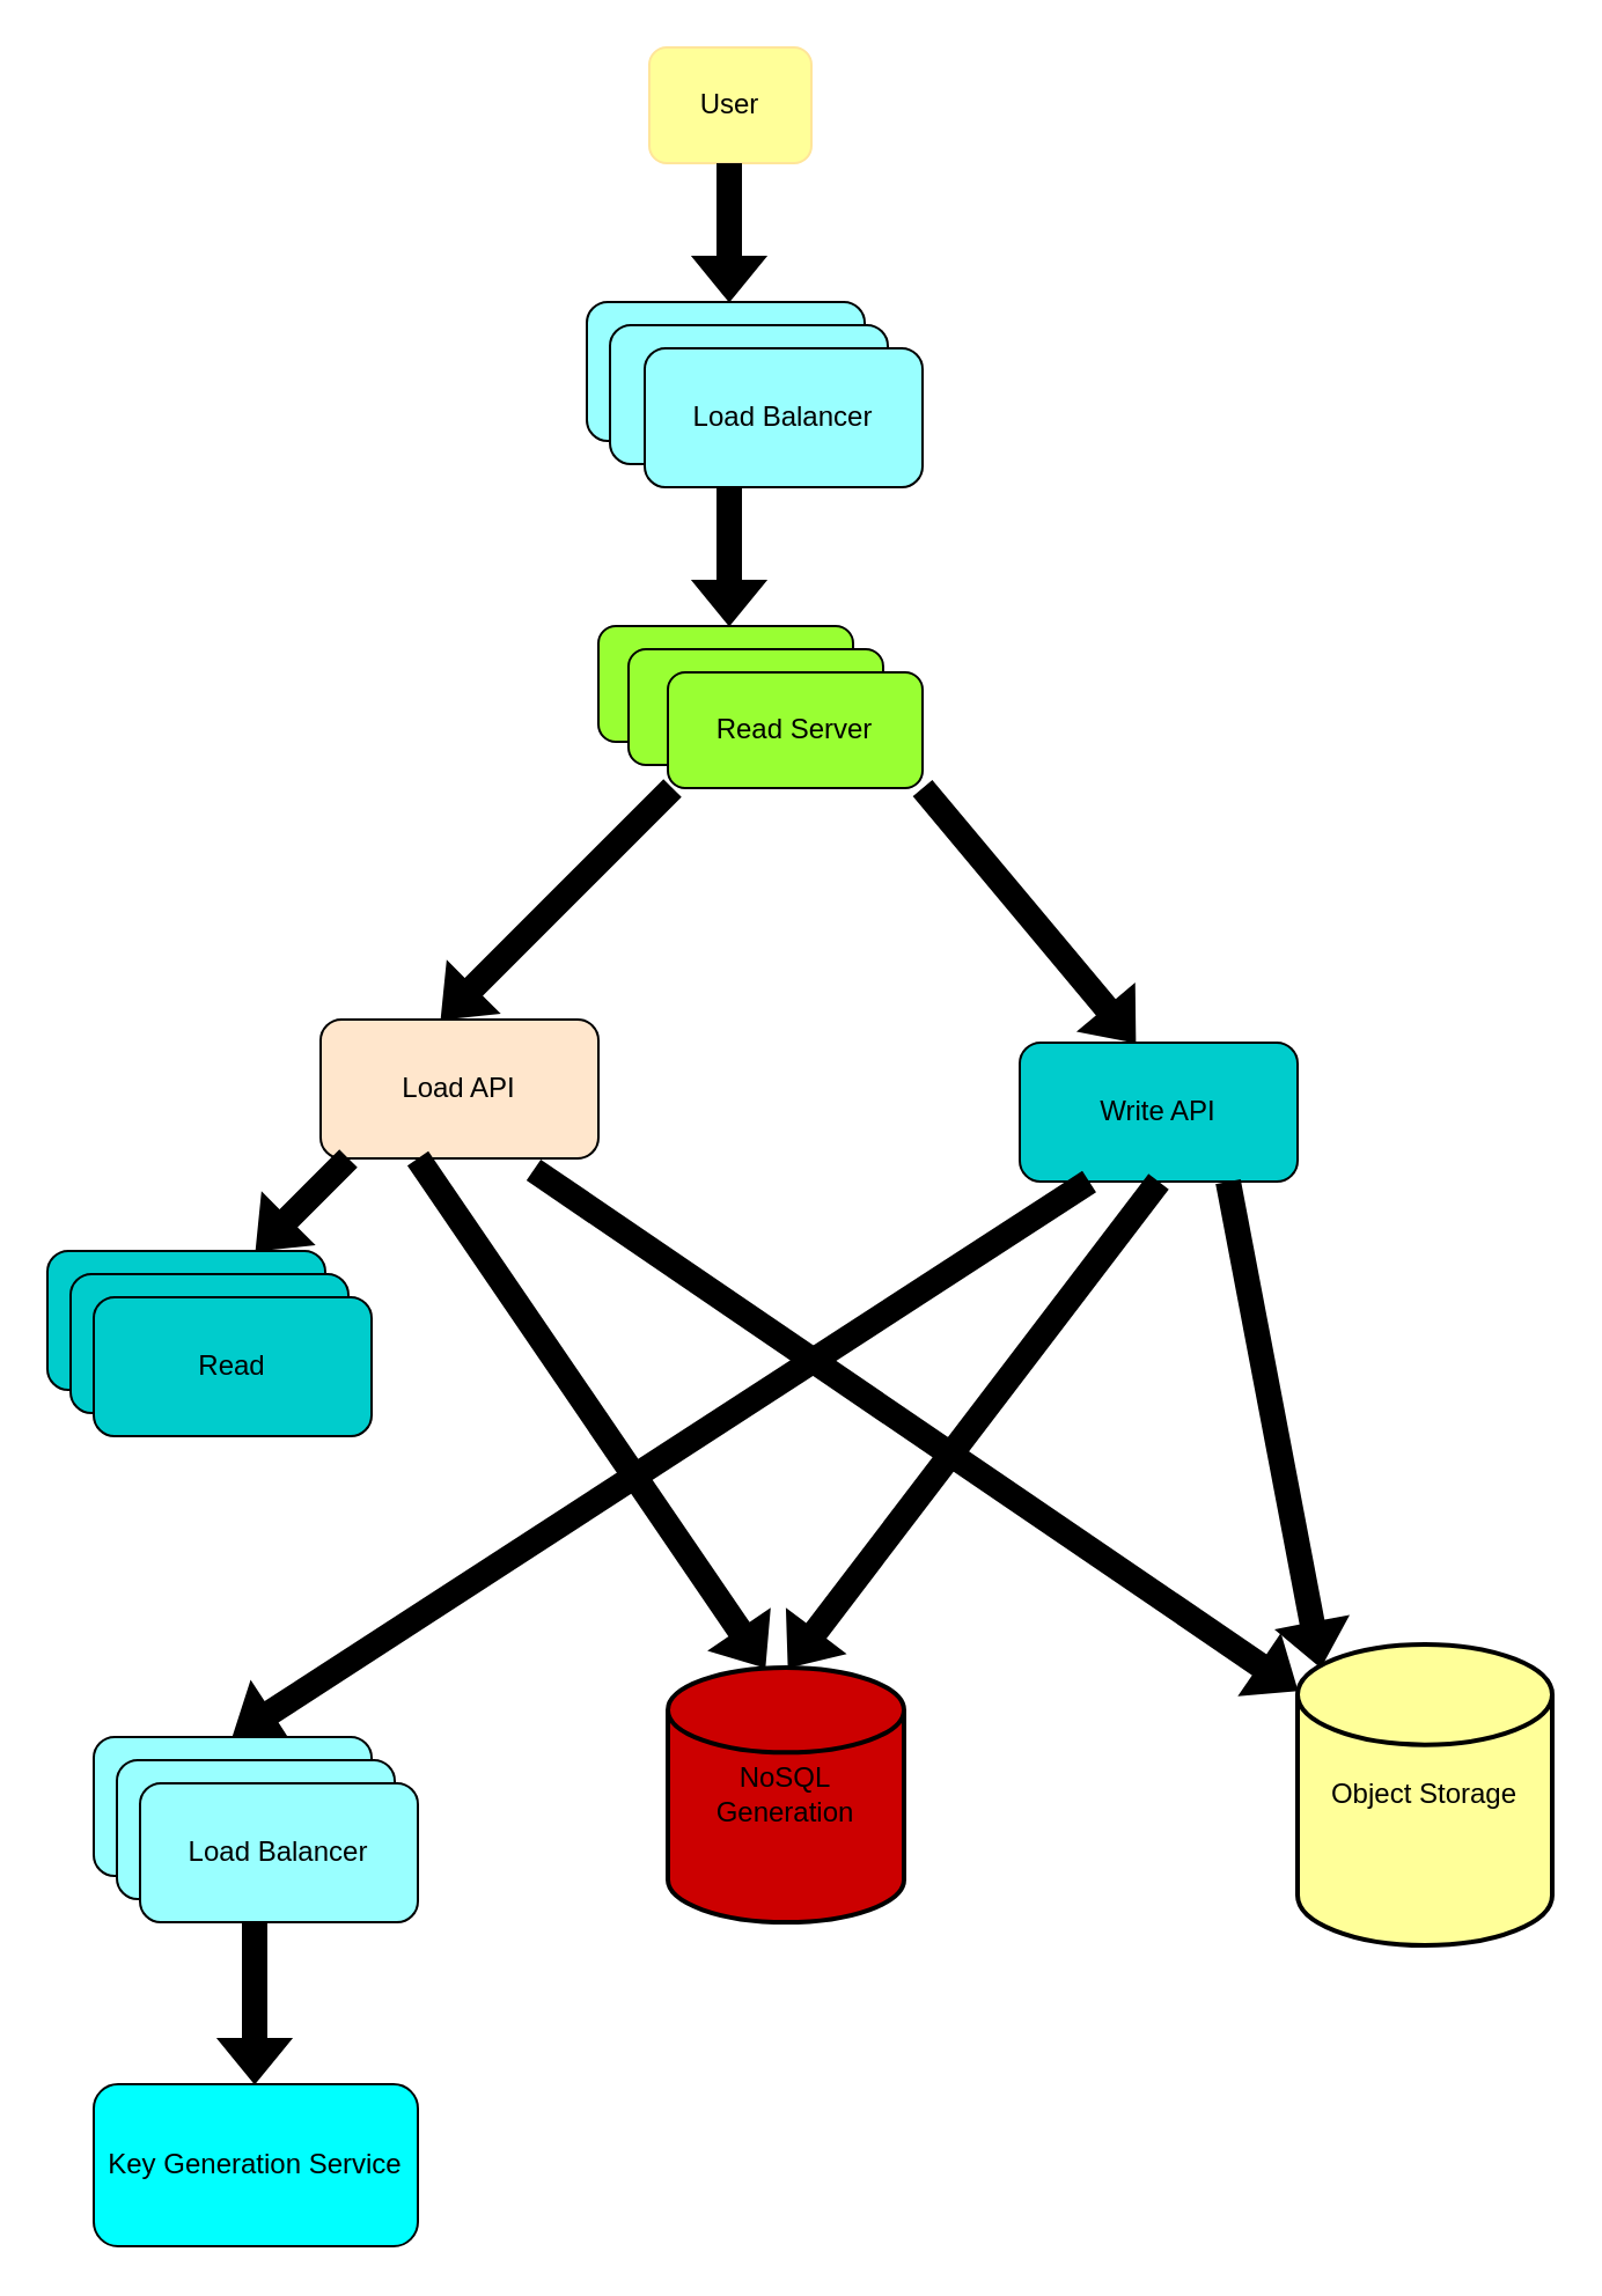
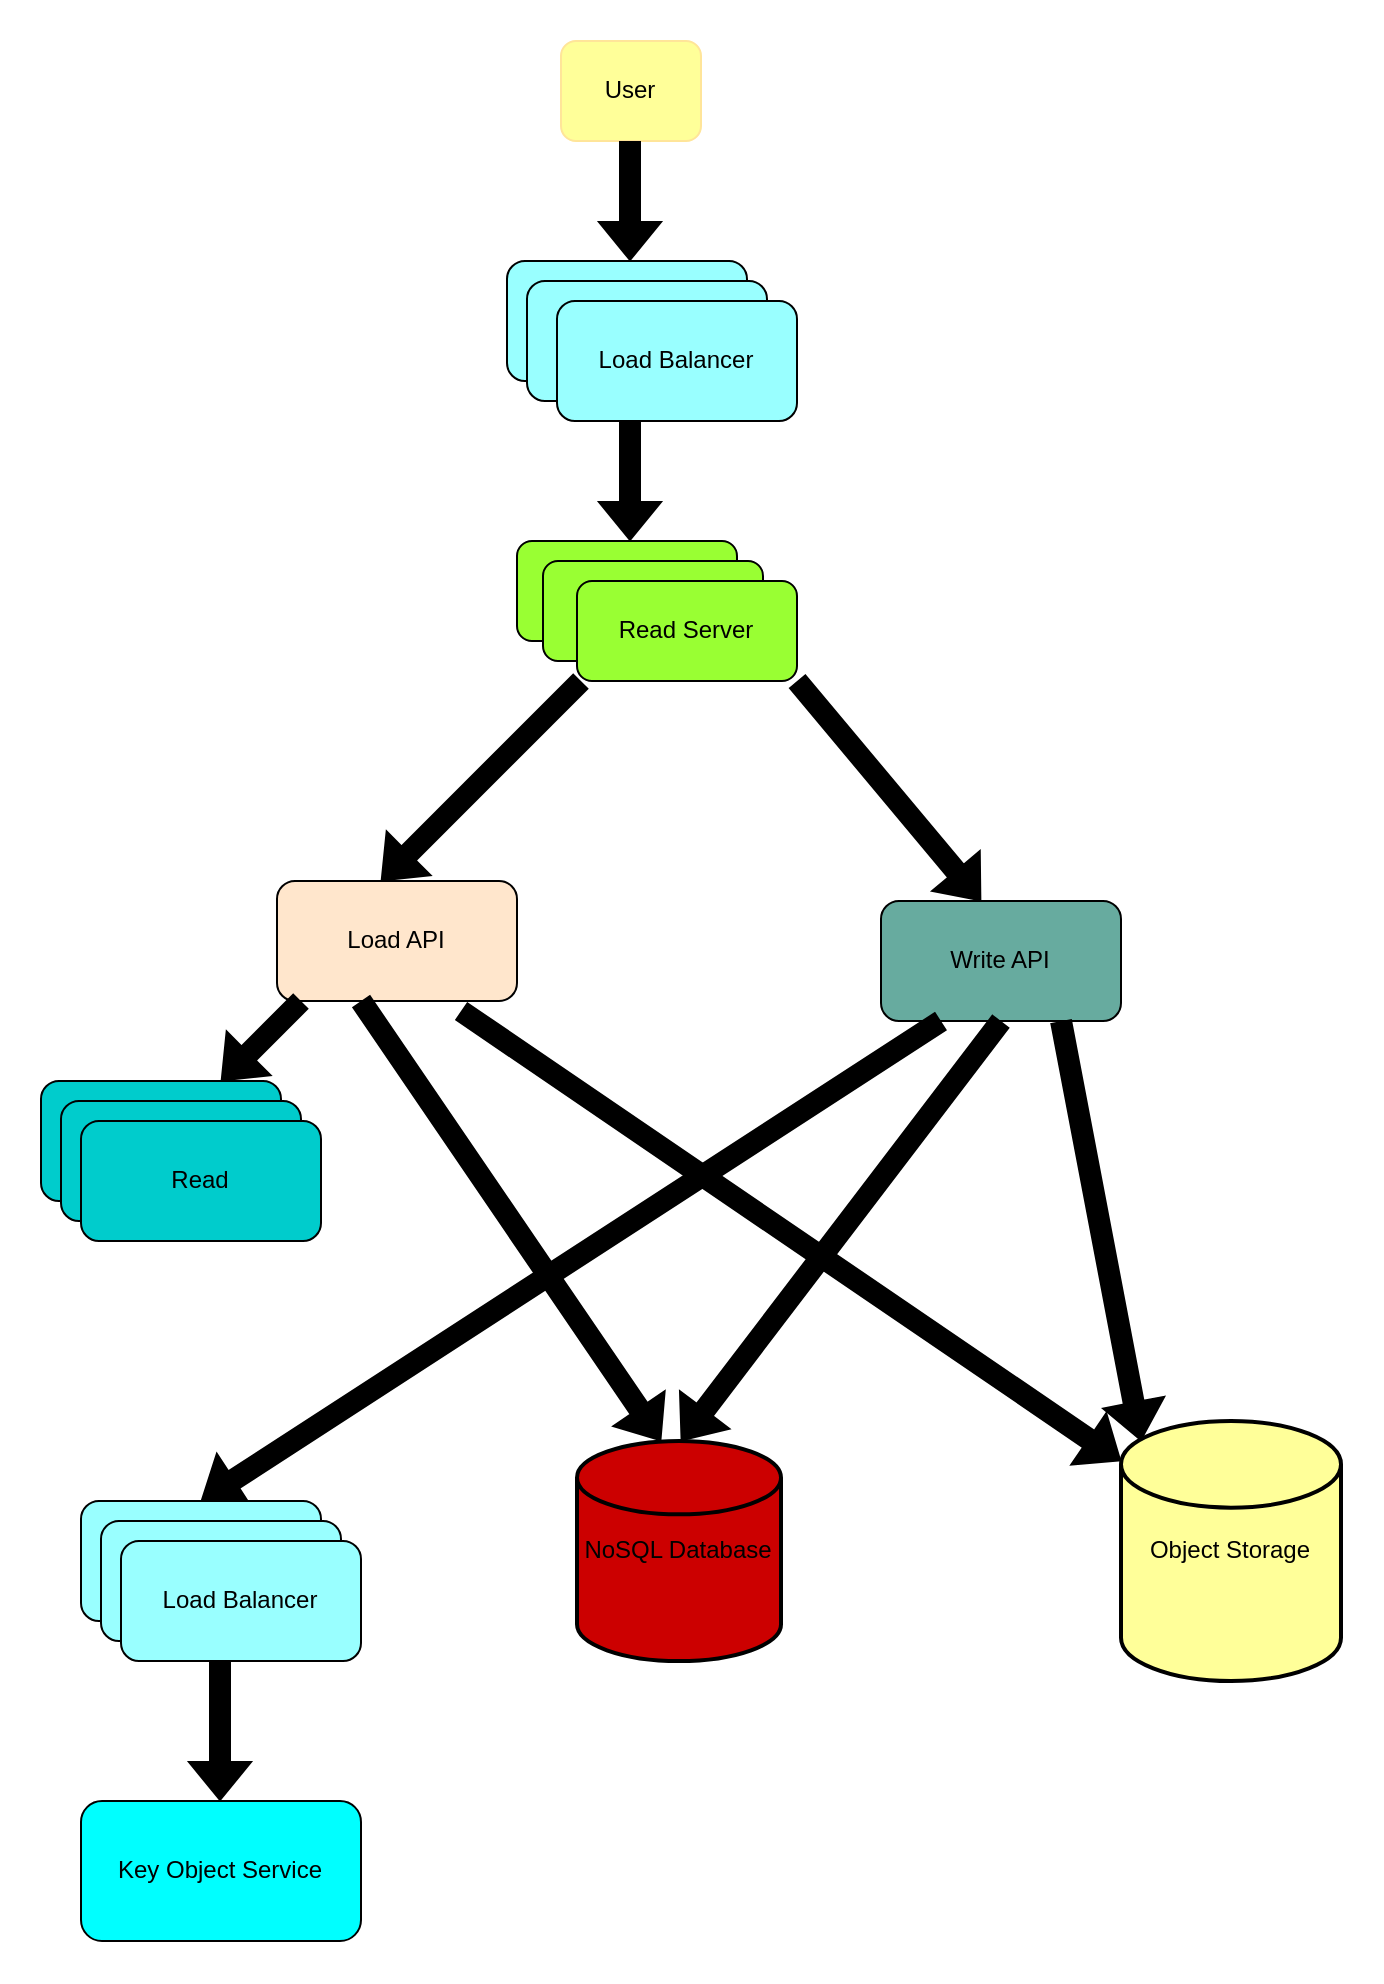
- <mxCell id="14" value="Write API" style="rounded=1;whiteSpace=wrap;html=1;fillColor=#00cccc;" vertex="1" parent="1"><mxGeometry x="440" y="450" width="120" height="60" as="geometry" /></mxCell>
+ <mxCell id="14" value="Write API" style="rounded=1;whiteSpace=wrap;html=1;fillColor=#67AB9F;" vertex="1" parent="1"><mxGeometry x="440" y="450" width="120" height="60" as="geometry" /></mxCell>
- <mxCell id="24" value="NoSQL Generation" style="strokeWidth=2;html=1;shape=mxgraph.flowchart.database;whiteSpace=wrap;fillColor=#CC0000;" vertex="1" parent="1"><mxGeometry x="288" y="720" width="102" height="110" as="geometry" /></mxCell>
+ <mxCell id="24" value="NoSQL Database" style="strokeWidth=2;html=1;shape=mxgraph.flowchart.database;whiteSpace=wrap;fillColor=#CC0000;" vertex="1" parent="1"><mxGeometry x="288" y="720" width="102" height="110" as="geometry" /></mxCell>
- <mxCell id="30" value="Key Generation Service" style="rounded=1;whiteSpace=wrap;html=1;fillColor=#00FFFF;" vertex="1" parent="1"><mxGeometry x="40" y="900" width="140" height="70" as="geometry" /></mxCell>
+ <mxCell id="30" value="Key Object Service" style="rounded=1;whiteSpace=wrap;html=1;fillColor=#00FFFF;" vertex="1" parent="1"><mxGeometry x="40" y="900" width="140" height="70" as="geometry" /></mxCell>
